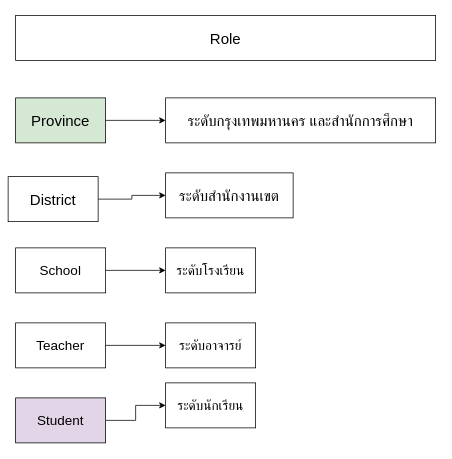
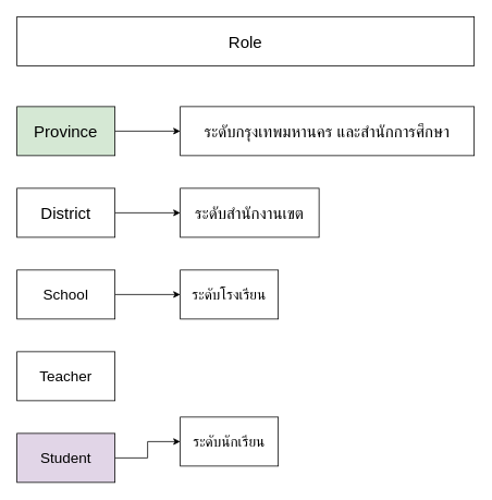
- <mxCell id="9" value="&lt;font style=&quot;font-size: 20px;&quot;&gt;District&lt;/font&gt;" style="rounded=0;whiteSpace=wrap;html=1;" parent="1" vertex="1"><mxGeometry x="10" y="235" width="120" height="60" as="geometry" /></mxCell>
+ <mxCell id="9" value="&lt;font style=&quot;font-size: 20px;&quot;&gt;District&lt;/font&gt;" style="rounded=0;whiteSpace=wrap;html=1;" parent="1" vertex="1"><mxGeometry x="20" y="230" width="120" height="60" as="geometry" /></mxCell>
- <mxCell id="4" value="" style="edgeStyle=orthogonalEdgeStyle;rounded=0;orthogonalLoop=1;jettySize=auto;html=1;" parent="1" source="5" target="15" edge="1"><mxGeometry relative="1" as="geometry" /></mxCell>
- <mxCell id="15" value="ระดับอาจารย์" style="rounded=0;whiteSpace=wrap;html=1;fontSize=18;" parent="1" vertex="1"><mxGeometry x="220" y="430" width="120" height="60" as="geometry" /></mxCell>
